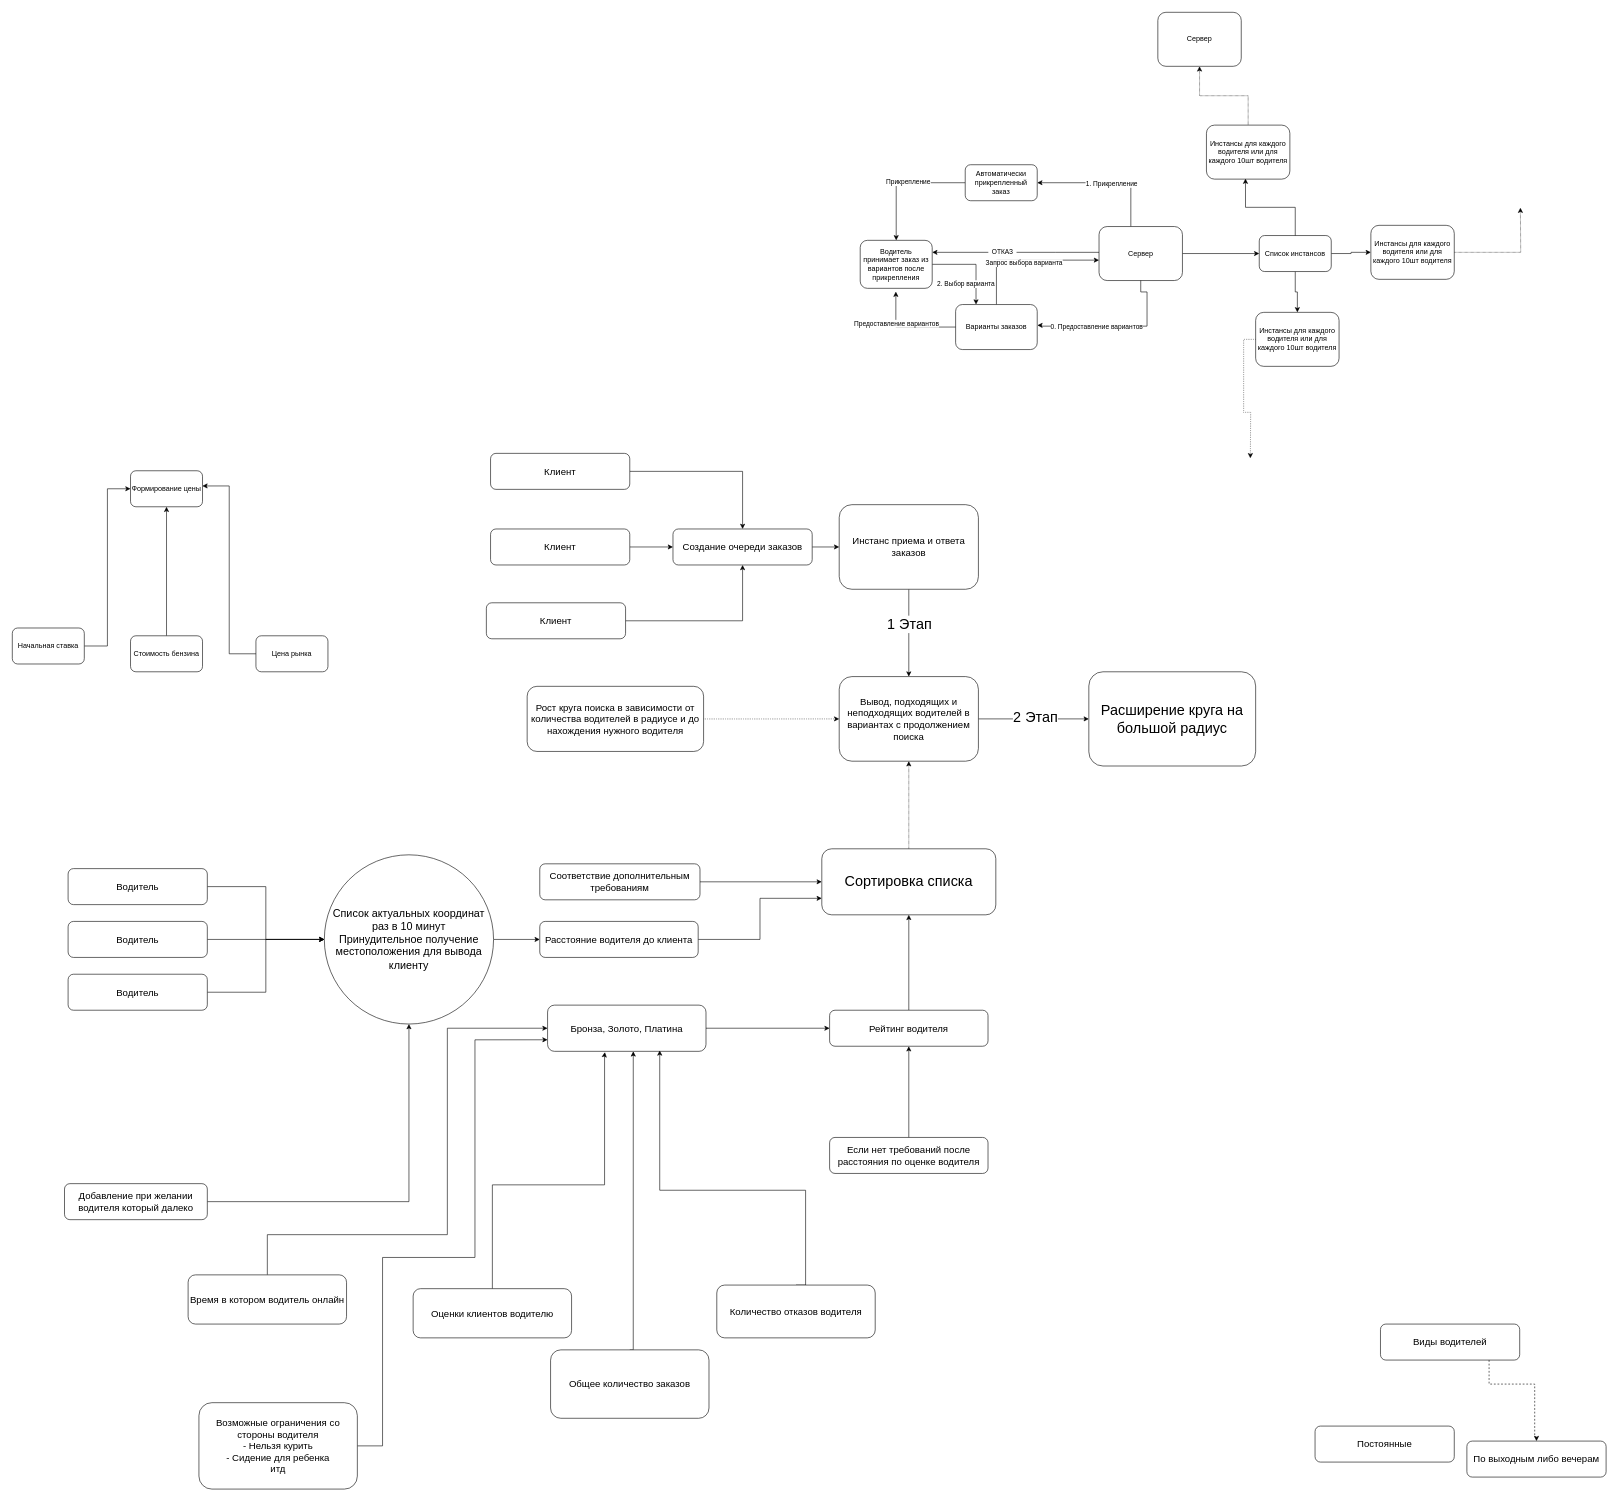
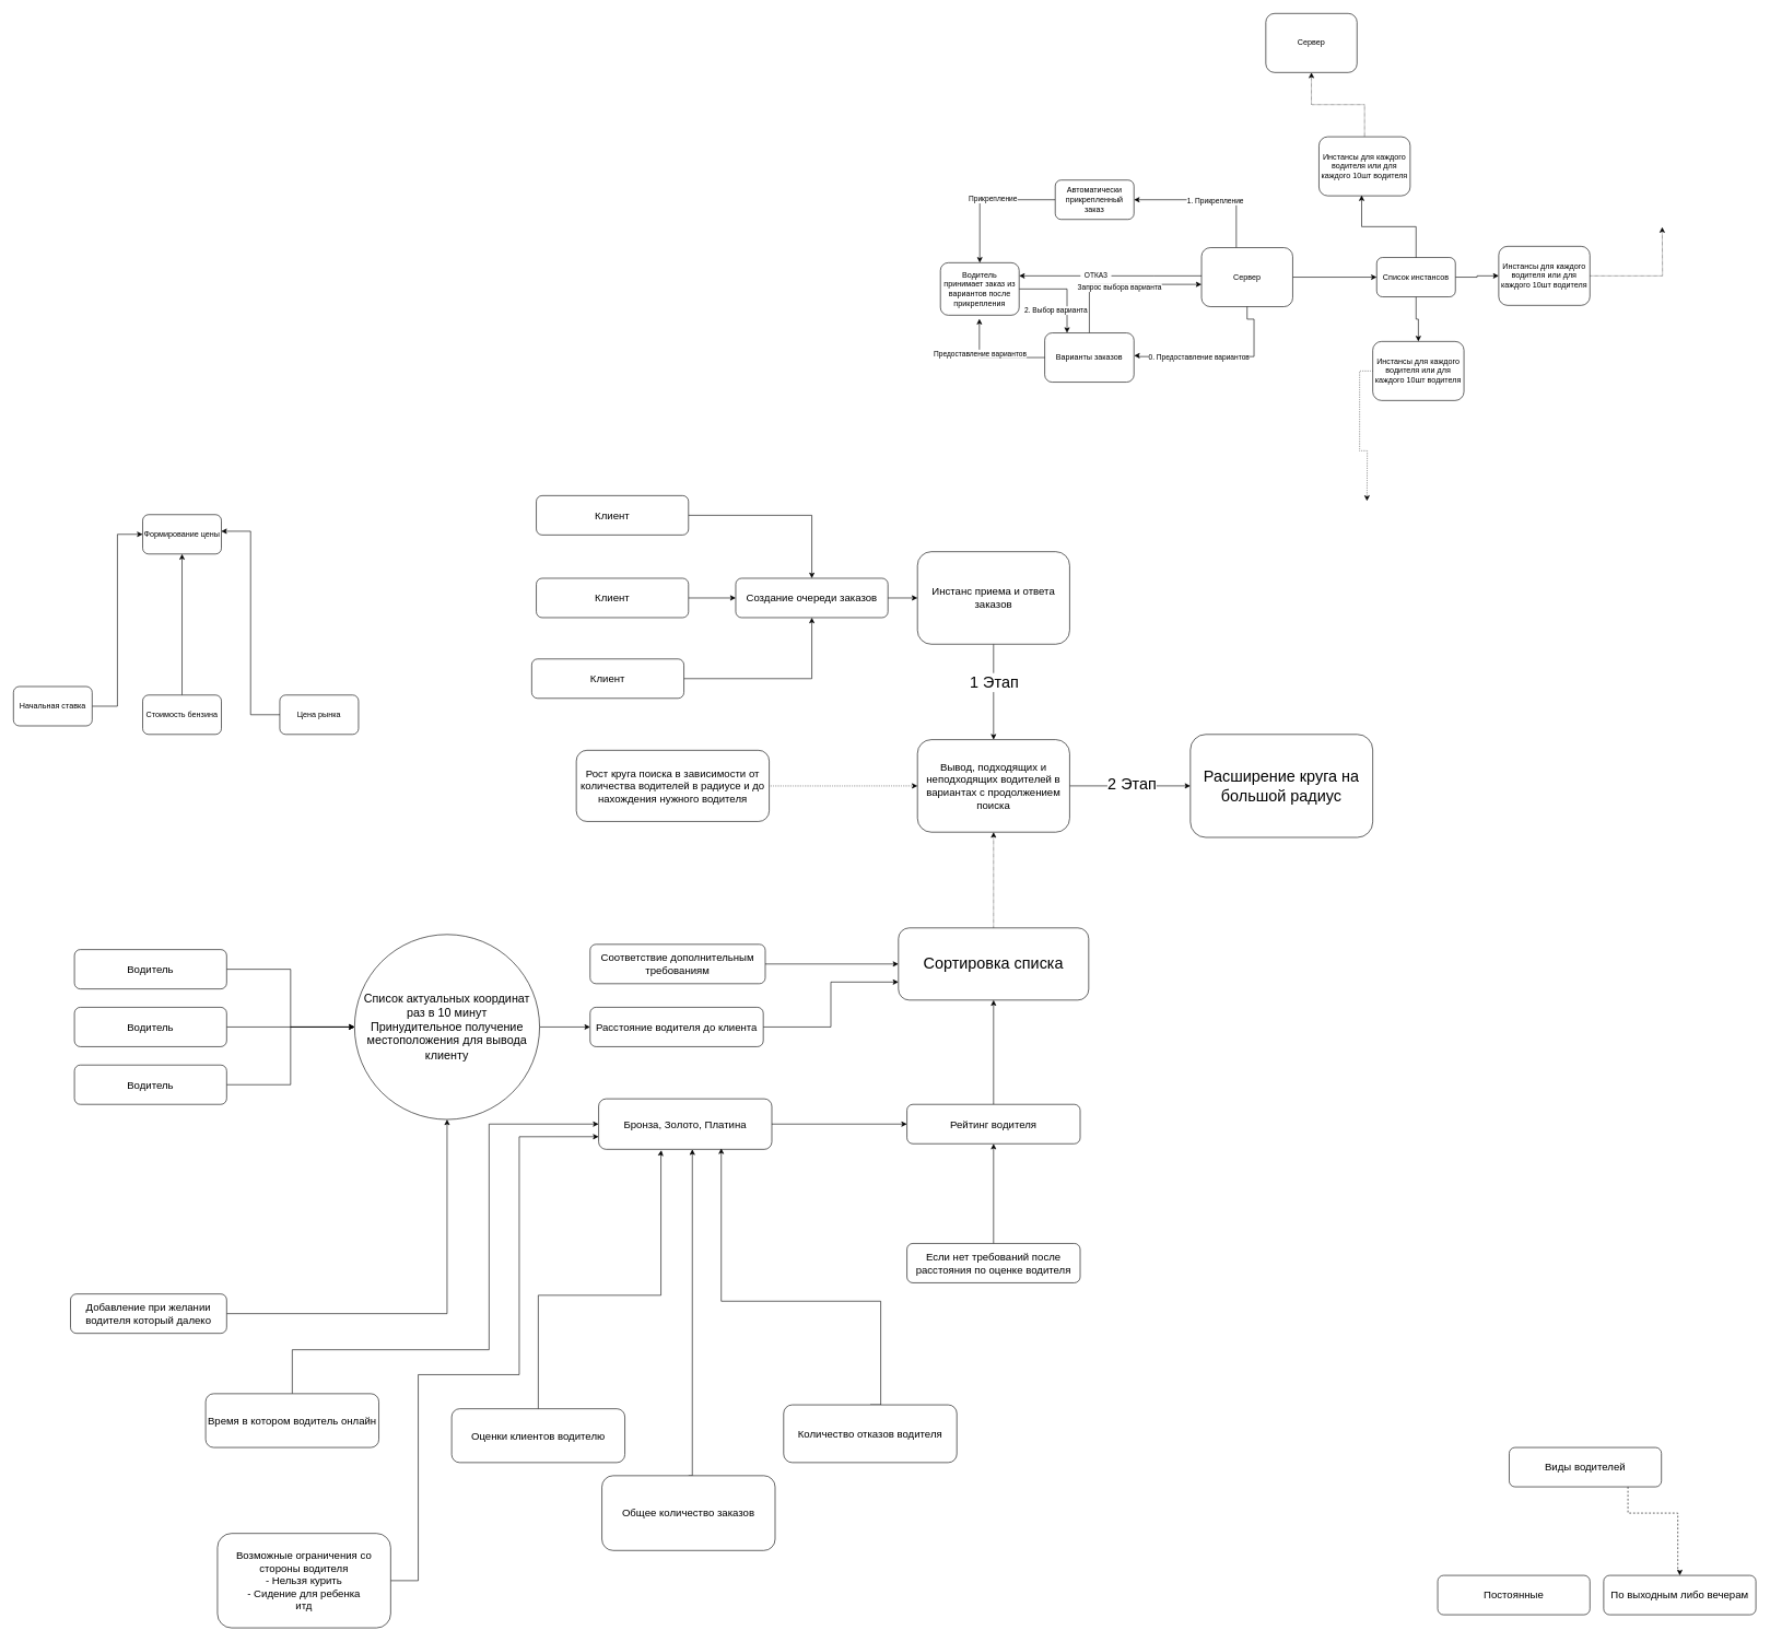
- <mxCell id="49" value="Постоянные" style="rounded=1;whiteSpace=wrap;html=1;fontSize=16;" vertex="1" parent="1"><mxGeometry x="2191" y="2376" width="232" height="60" as="geometry" /></mxCell>
+ <mxCell id="49" value="Постоянные" style="rounded=1;whiteSpace=wrap;html=1;fontSize=16;" vertex="1" parent="1"><mxGeometry x="2191" y="2401" width="232" height="60" as="geometry" /></mxCell>
